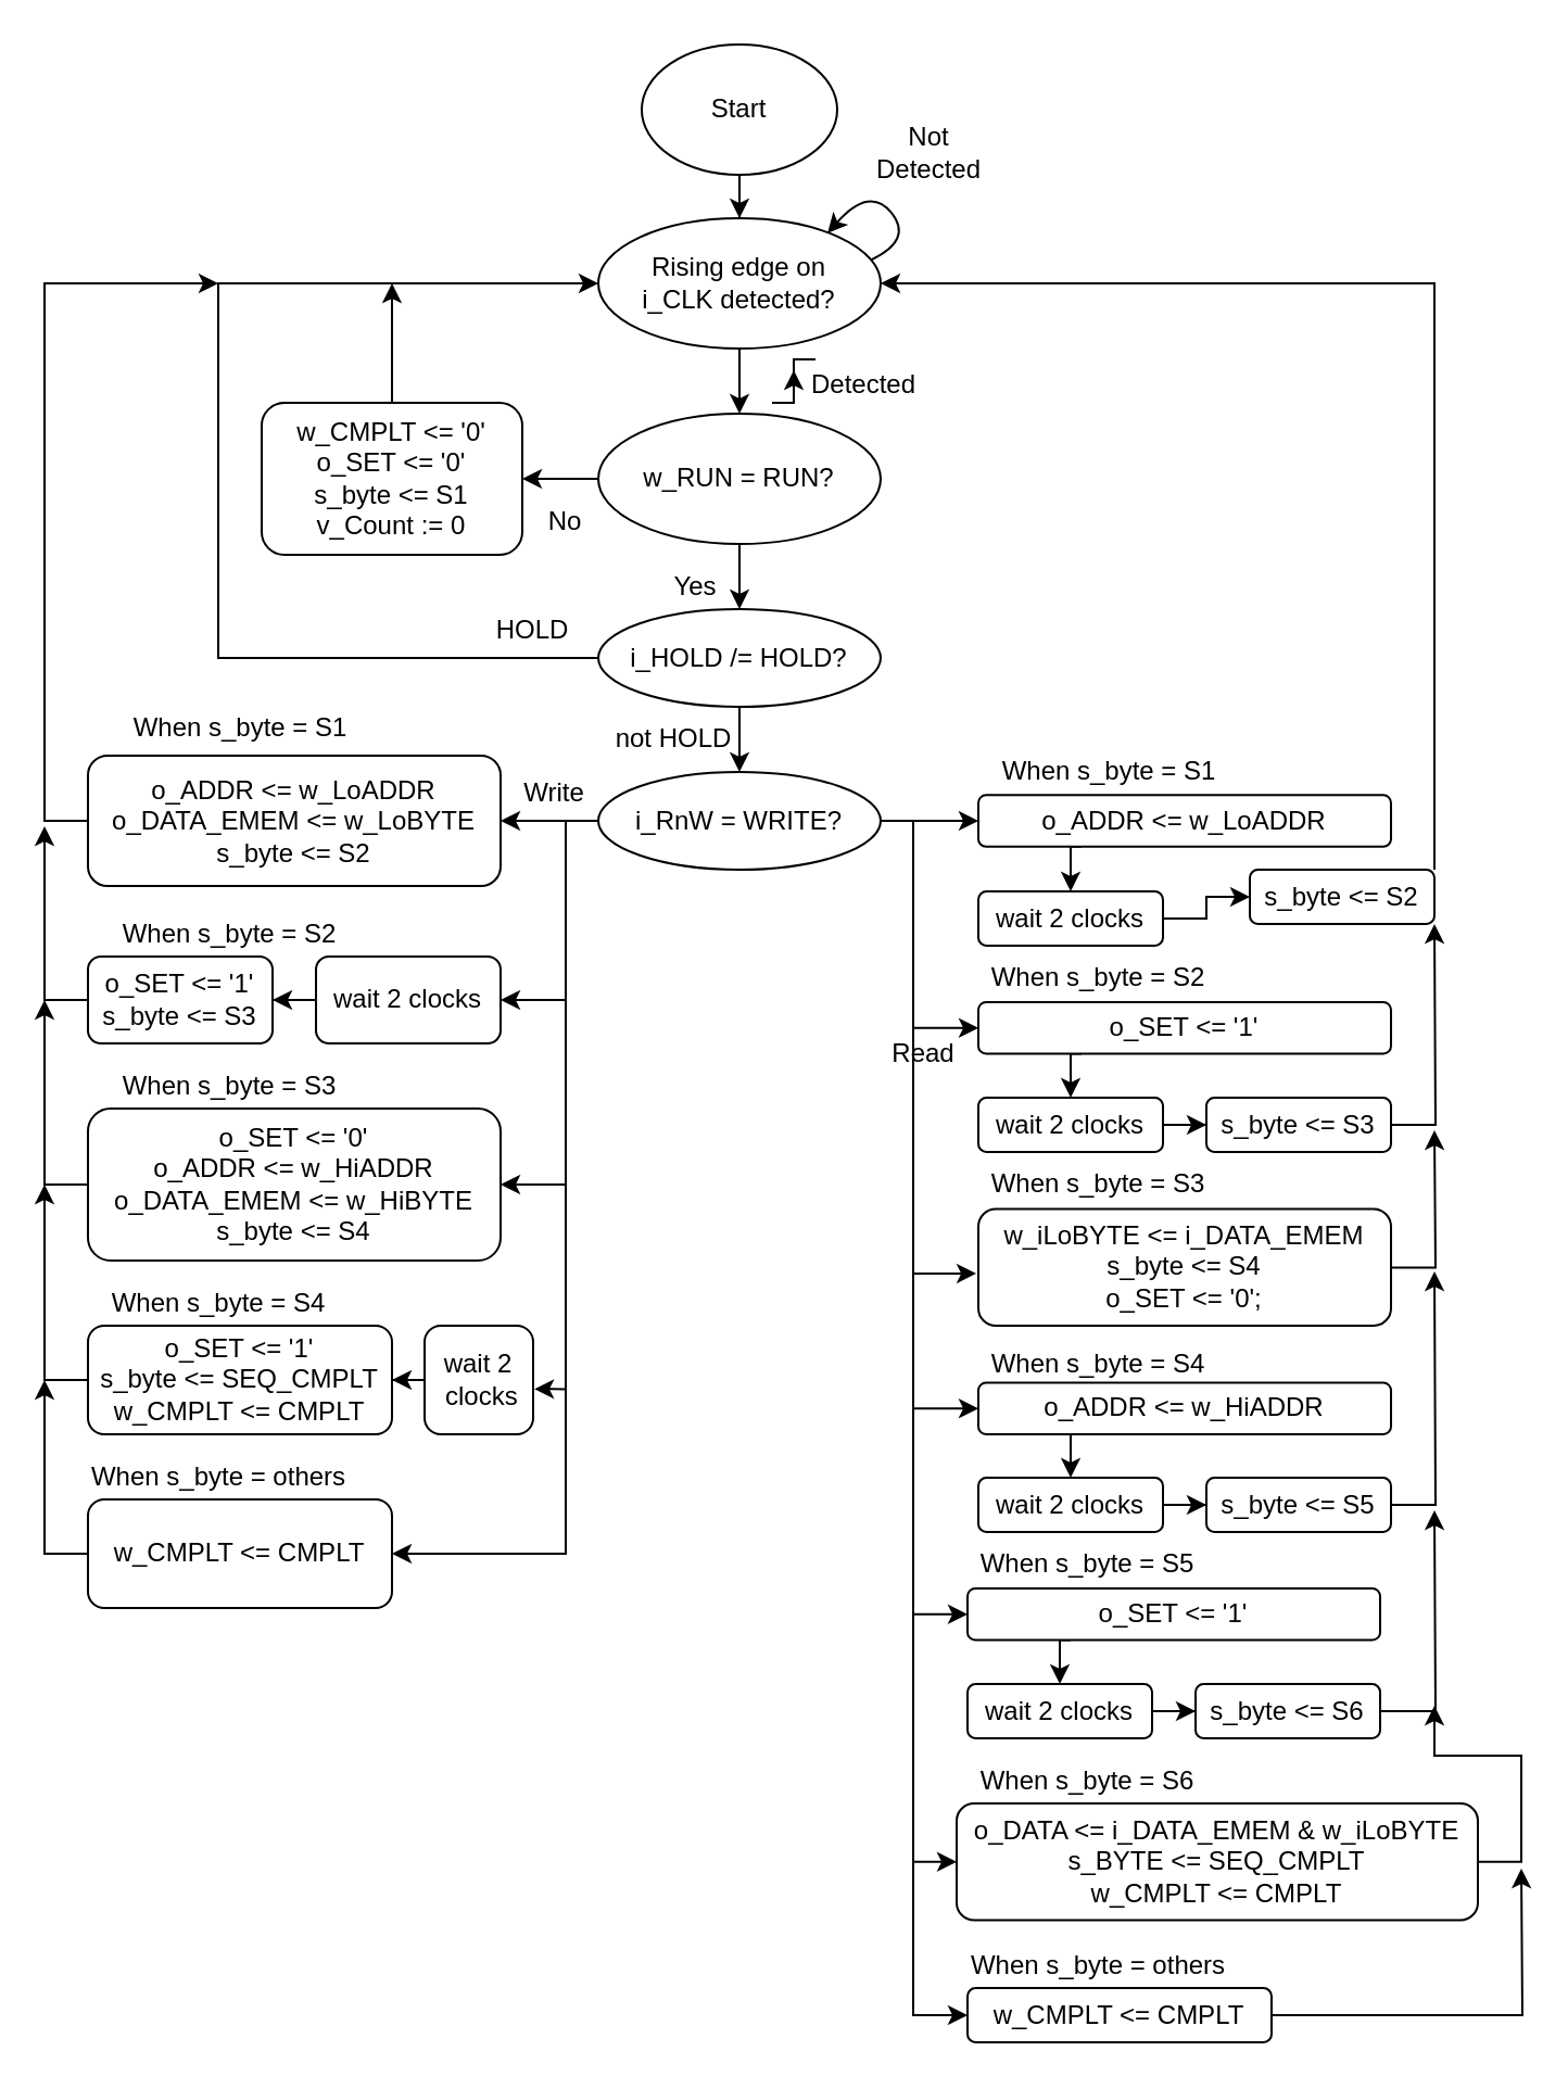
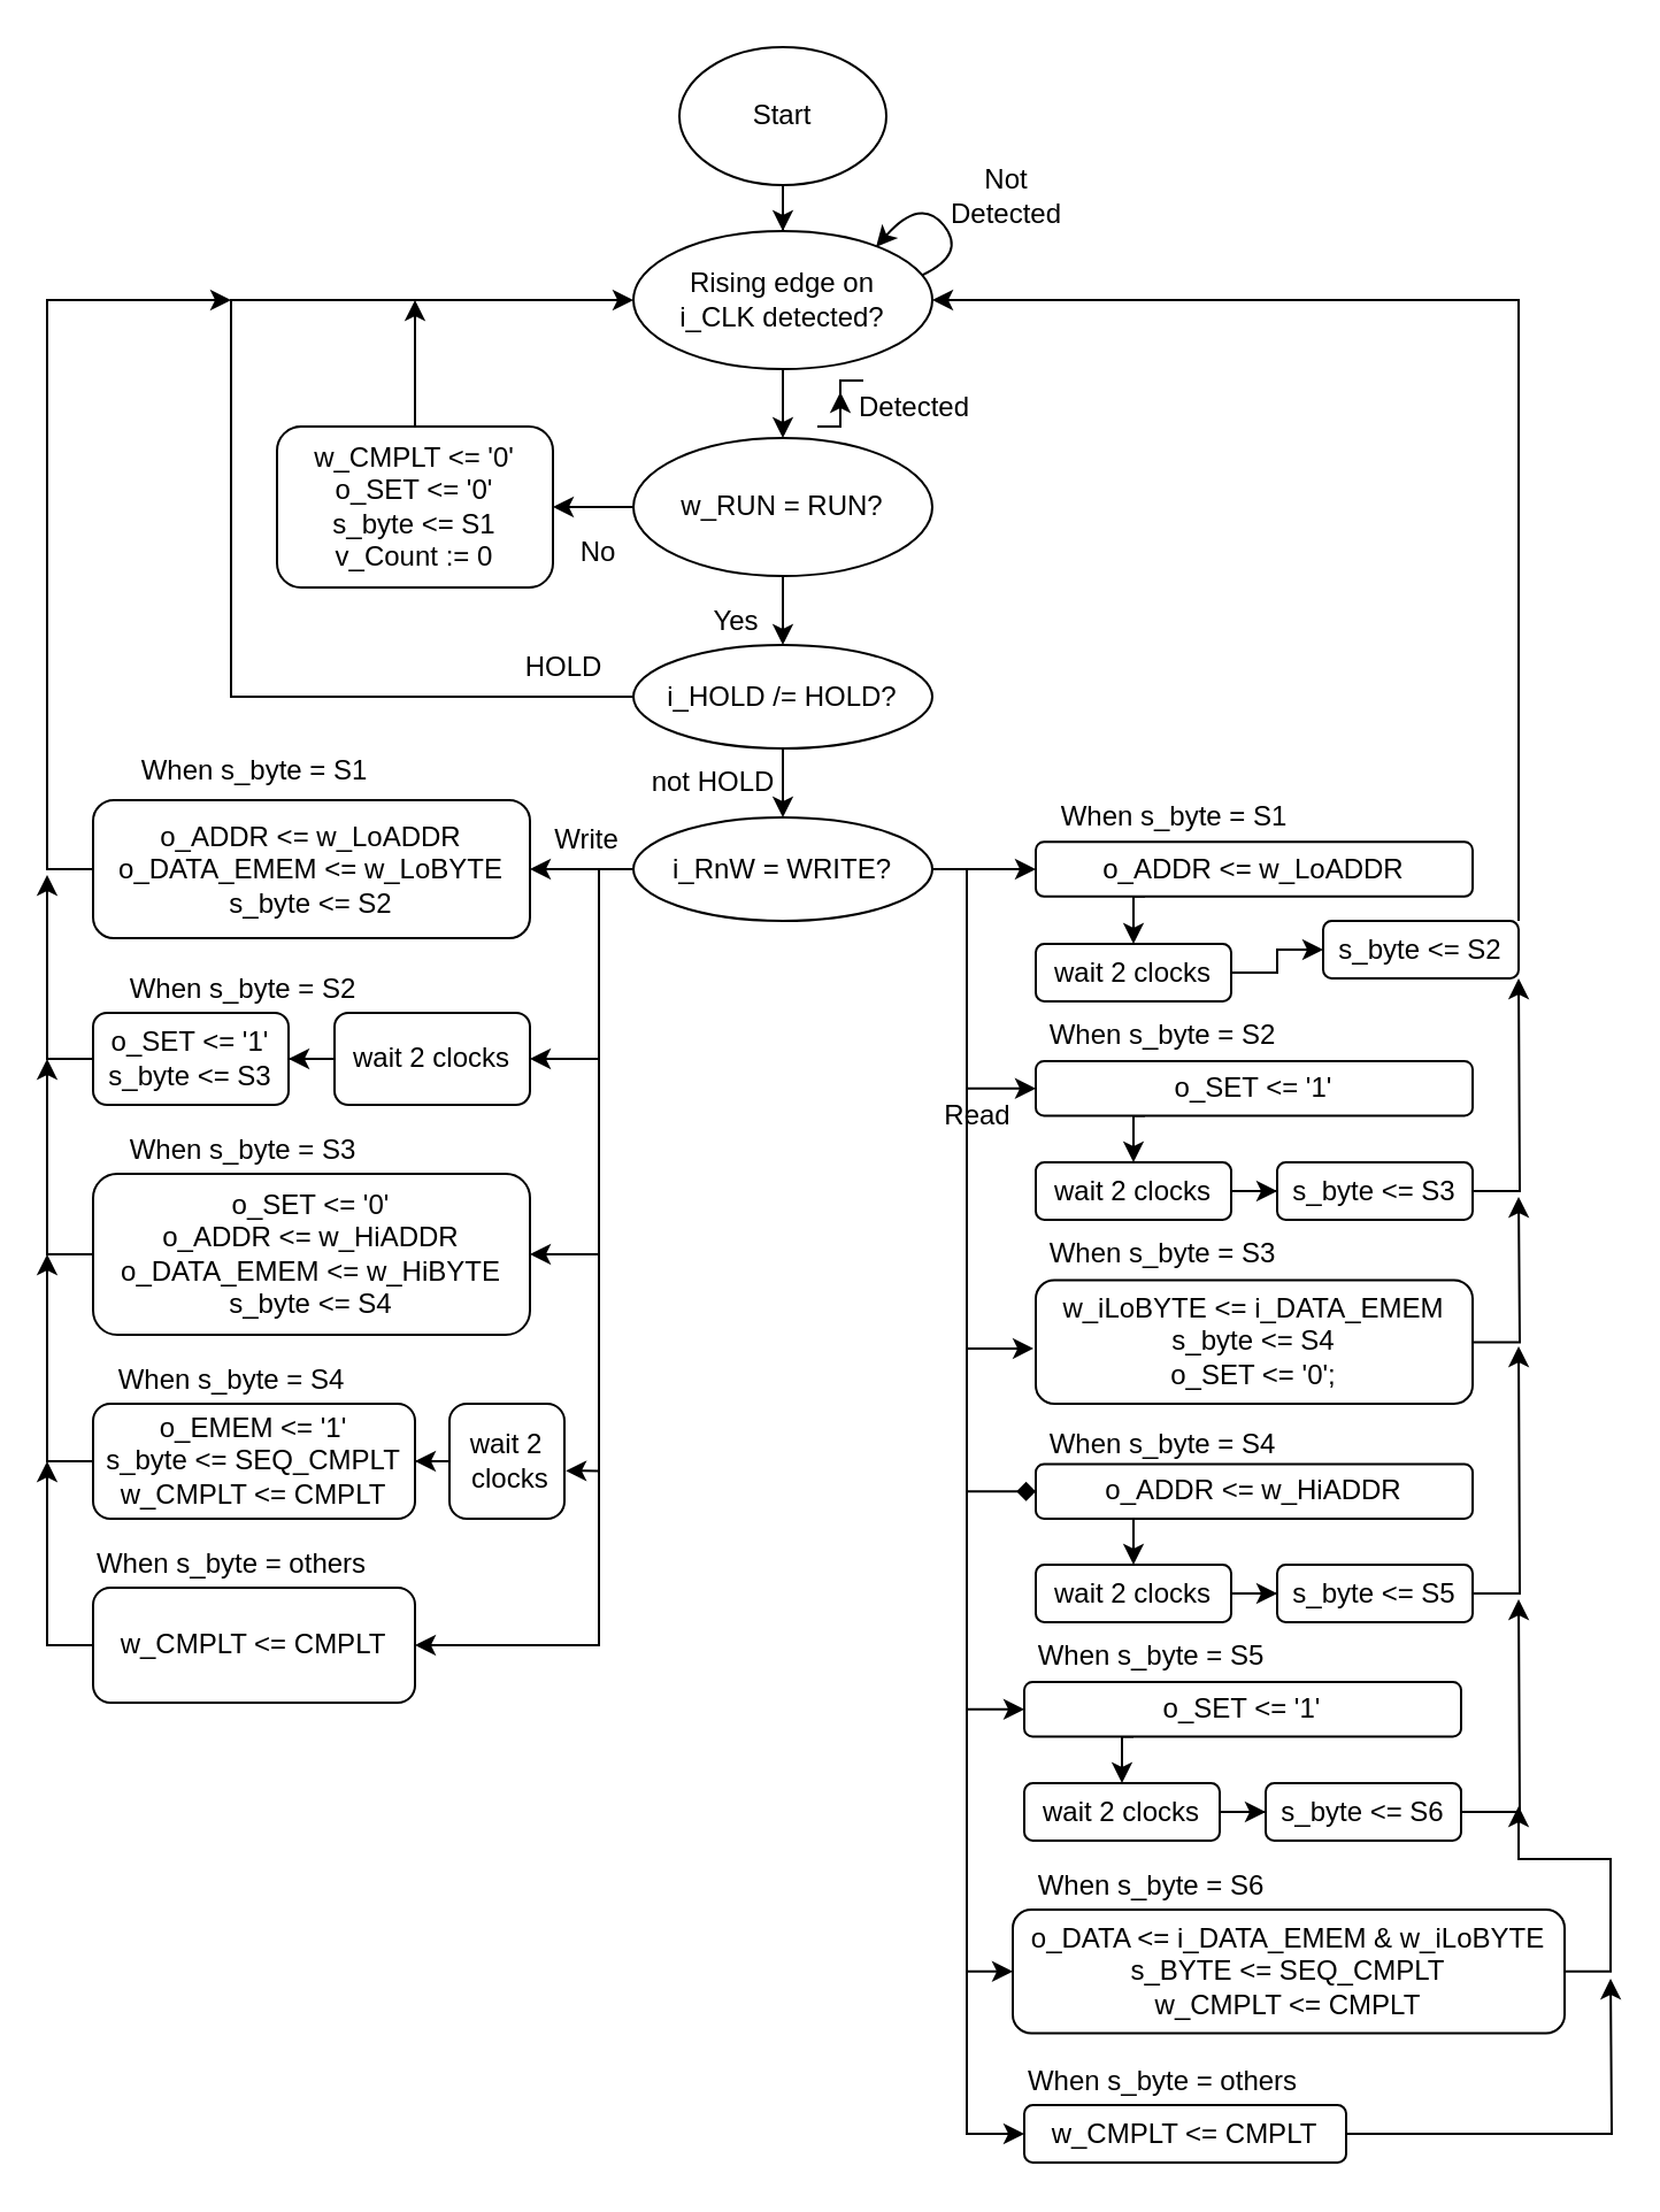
- <mxCell id="16" value="Not&lt;br&gt;Detected" style="text;html=1;align=center;verticalAlign=middle;whiteSpace=wrap;rounded=0;" vertex="1" parent="1"><mxGeometry x="400" y="60" width="55" height="20" as="geometry" /></mxCell>
+ <mxCell id="16" value="Not&lt;br&gt;Detected" style="text;html=1;align=center;verticalAlign=middle;whiteSpace=wrap;rounded=0;" vertex="1" parent="1"><mxGeometry x="410" y="75" width="55" height="20" as="geometry" /></mxCell>
- <mxCell id="46" value="o_SET &amp;lt;= '1'&lt;br&gt;s_byte &amp;lt;= SEQ_CMPLT&lt;br&gt;w_CMPLT &amp;lt;= CMPLT" style="rounded=1;whiteSpace=wrap;html=1;" vertex="1" parent="1"><mxGeometry x="40" y="610" width="140" height="50" as="geometry" /></mxCell>
+ <mxCell id="46" value="o_EMEM &amp;lt;= '1'&lt;br&gt;s_byte &amp;lt;= SEQ_CMPLT&lt;br&gt;w_CMPLT &amp;lt;= CMPLT" style="rounded=1;whiteSpace=wrap;html=1;" vertex="1" parent="1"><mxGeometry x="40" y="610" width="140" height="50" as="geometry" /></mxCell>
- <mxCell id="25" style="edgeStyle=orthogonalEdgeStyle;rounded=0;orthogonalLoop=1;jettySize=auto;html=1;entryX=0;entryY=0.5;entryDx=0;entryDy=0;" edge="1" parent="1" source="29" target="72"><mxGeometry relative="1" as="geometry"><Array as="points"><mxPoint x="420" y="378" /><mxPoint x="420" y="648" /></Array></mxGeometry></mxCell>
+ <mxCell id="25" style="edgeStyle=orthogonalEdgeStyle;rounded=0;orthogonalLoop=1;jettySize=auto;html=1;entryX=0;entryY=0.5;entryDx=0;entryDy=0;endArrow=diamond;" edge="1" parent="1" source="29" target="72"><mxGeometry relative="1" as="geometry"><Array as="points"><mxPoint x="420" y="378" /><mxPoint x="420" y="648" /></Array></mxGeometry></mxCell>
